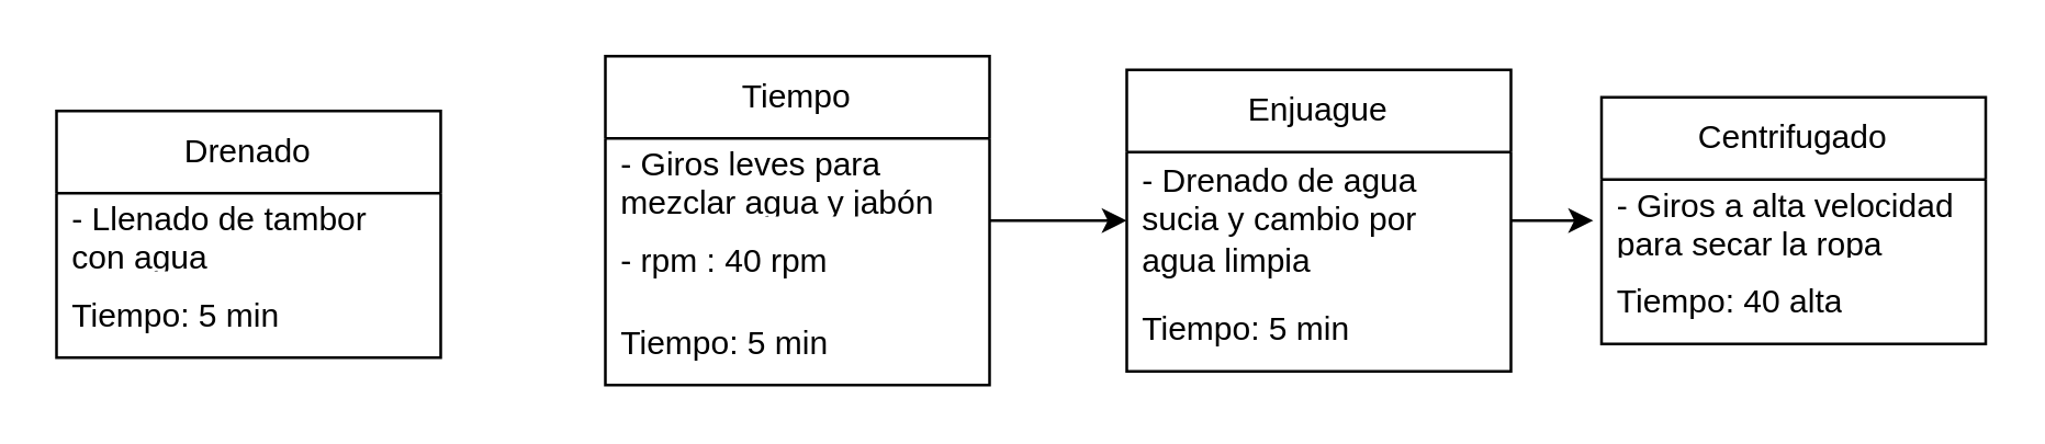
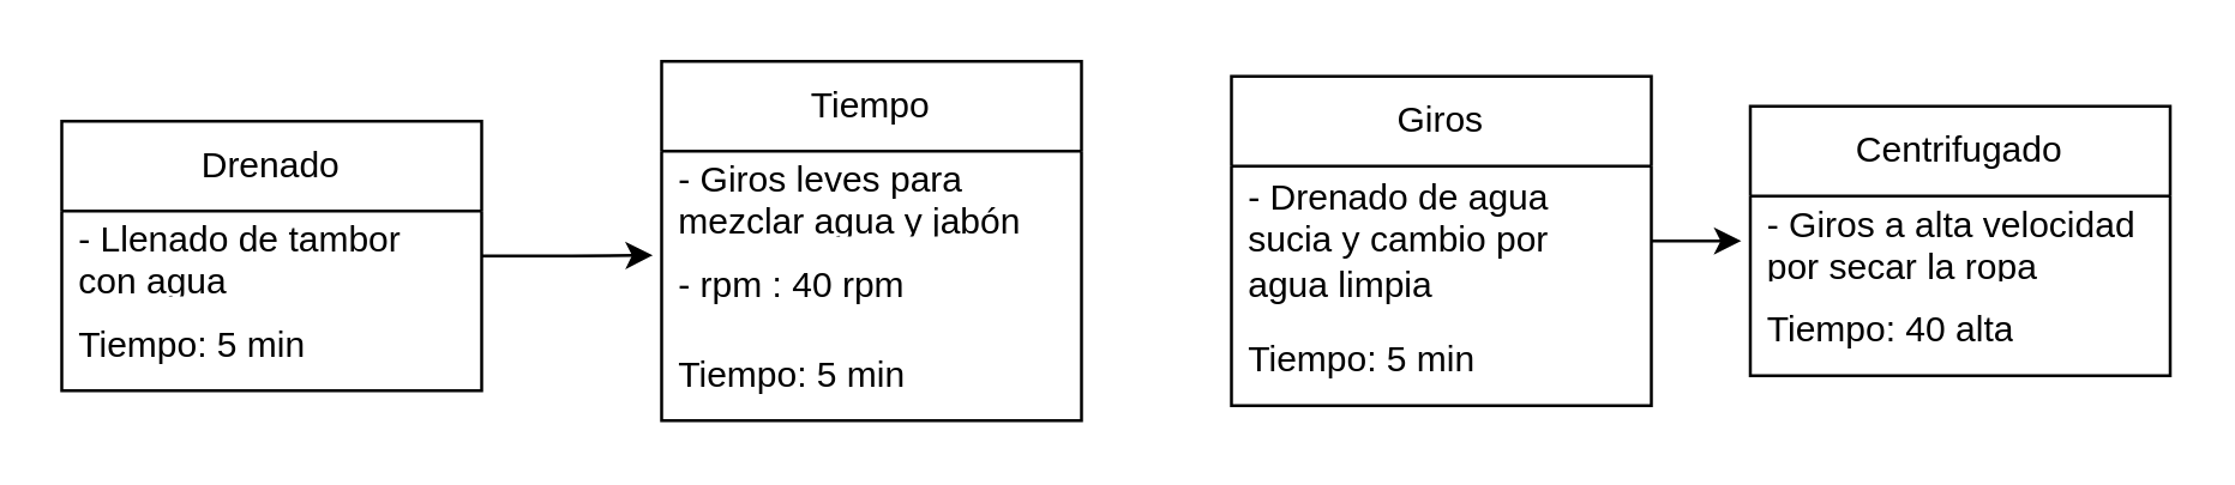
- <mxCell id="11" value="Enjuague" style="swimlane;fontStyle=0;childLayout=stackLayout;horizontal=1;startSize=30;horizontalStack=0;resizeParent=1;resizeParentMax=0;resizeLast=0;collapsible=1;marginBottom=0;whiteSpace=wrap;html=1;" parent="2" vertex="1"><mxGeometry x="390" y="5" width="140" height="110" as="geometry" /></mxCell>
+ <mxCell id="11" value="Giros" style="swimlane;fontStyle=0;childLayout=stackLayout;horizontal=1;startSize=30;horizontalStack=0;resizeParent=1;resizeParentMax=0;resizeLast=0;collapsible=1;marginBottom=0;whiteSpace=wrap;html=1;" parent="2" vertex="1"><mxGeometry x="390" y="5" width="140" height="110" as="geometry" /></mxCell>
- <mxCell id="6" style="edgeStyle=orthogonalEdgeStyle;rounded=0;orthogonalLoop=1;jettySize=auto;html=1;exitX=1;exitY=0.5;exitDx=0;exitDy=0;entryX=0;entryY=0.5;entryDx=0;entryDy=0;" parent="2" source="7" target="13" edge="1"><mxGeometry relative="1" as="geometry" /></mxCell>
- <mxCell id="16" value="- Giros a alta velocidad para secar la ropa" style="text;strokeColor=none;fillColor=none;align=left;verticalAlign=middle;spacingLeft=4;spacingRight=4;overflow=hidden;points=[[0,0.5],[1,0.5]];portConstraint=eastwest;rotatable=0;whiteSpace=wrap;html=1;" parent="15" vertex="1"><mxGeometry y="30" width="140" height="30" as="geometry" /></mxCell>
+ <mxCell id="16" value="- Giros a alta velocidad por secar la ropa" style="text;strokeColor=none;fillColor=none;align=left;verticalAlign=middle;spacingLeft=4;spacingRight=4;overflow=hidden;points=[[0,0.5],[1,0.5]];portConstraint=eastwest;rotatable=0;whiteSpace=wrap;html=1;" parent="15" vertex="1"><mxGeometry y="30" width="140" height="30" as="geometry" /></mxCell>
+ <mxCell id="18" style="edgeStyle=orthogonalEdgeStyle;rounded=0;orthogonalLoop=1;jettySize=auto;html=1;exitX=1;exitY=0.5;exitDx=0;exitDy=0;entryX=-0.021;entryY=0.159;entryDx=0;entryDy=0;entryPerimeter=0;" parent="2" source="4" target="9" edge="1"><mxGeometry relative="1" as="geometry" /></mxCell>
